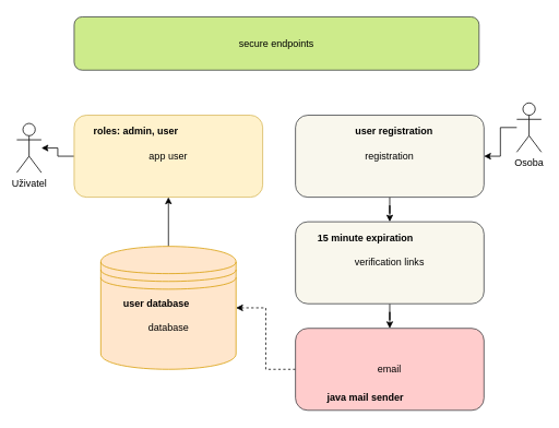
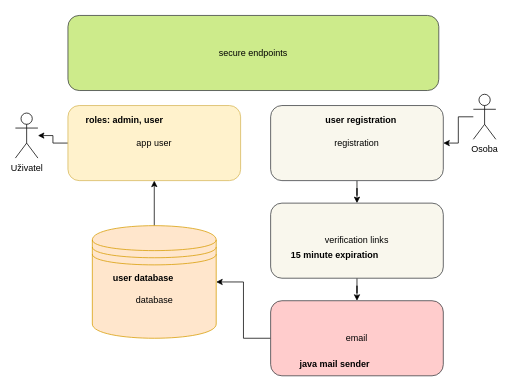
- <mxCell id="15" value="secure endpoints" style="rounded=1;whiteSpace=wrap;html=1;labelPosition=center;verticalLabelPosition=middle;align=center;verticalAlign=middle;labelBackgroundColor=none;labelBorderColor=none;fillColor=#cdeb8b;strokeColor=#36393d;" vertex="1" parent="1"><mxGeometry x="90" y="20" width="494" height="65" as="geometry" /></mxCell>
+ <mxCell id="15" value="secure endpoints" style="rounded=1;whiteSpace=wrap;html=1;labelPosition=center;verticalLabelPosition=middle;align=center;verticalAlign=middle;labelBackgroundColor=none;labelBorderColor=none;fillColor=#cdeb8b;strokeColor=#36393d;" vertex="1" parent="1"><mxGeometry x="90" y="20" width="494" height="100" as="geometry" /></mxCell>
- <mxCell id="18" value="&lt;b&gt;15 minute expiration&lt;/b&gt;" style="text;html=1;resizable=0;autosize=1;align=center;verticalAlign=middle;points=[];fillColor=none;strokeColor=none;rounded=0;labelBackgroundColor=none;labelBorderColor=none;container=0;" vertex="1" parent="1"><mxGeometry x="380" y="280" width="130" height="20" as="geometry" /></mxCell>
+ <mxCell id="18" value="&lt;b&gt;15 minute expiration&lt;/b&gt;" style="text;html=1;resizable=0;autosize=1;align=center;verticalAlign=middle;points=[];fillColor=none;strokeColor=none;rounded=0;labelBackgroundColor=none;labelBorderColor=none;container=0;" vertex="1" parent="1"><mxGeometry x="380" y="330" width="130" height="20" as="geometry" /></mxCell>
- <mxCell id="11" value="" style="edgeStyle=orthogonalEdgeStyle;rounded=0;orthogonalLoop=1;jettySize=auto;html=1;dashed=1;" edge="1" parent="1" source="12" target="8"><mxGeometry relative="1" as="geometry" /></mxCell>
+ <mxCell id="11" value="" style="edgeStyle=orthogonalEdgeStyle;rounded=0;orthogonalLoop=1;jettySize=auto;html=1;" edge="1" parent="1" source="12" target="8"><mxGeometry relative="1" as="geometry" /></mxCell>
